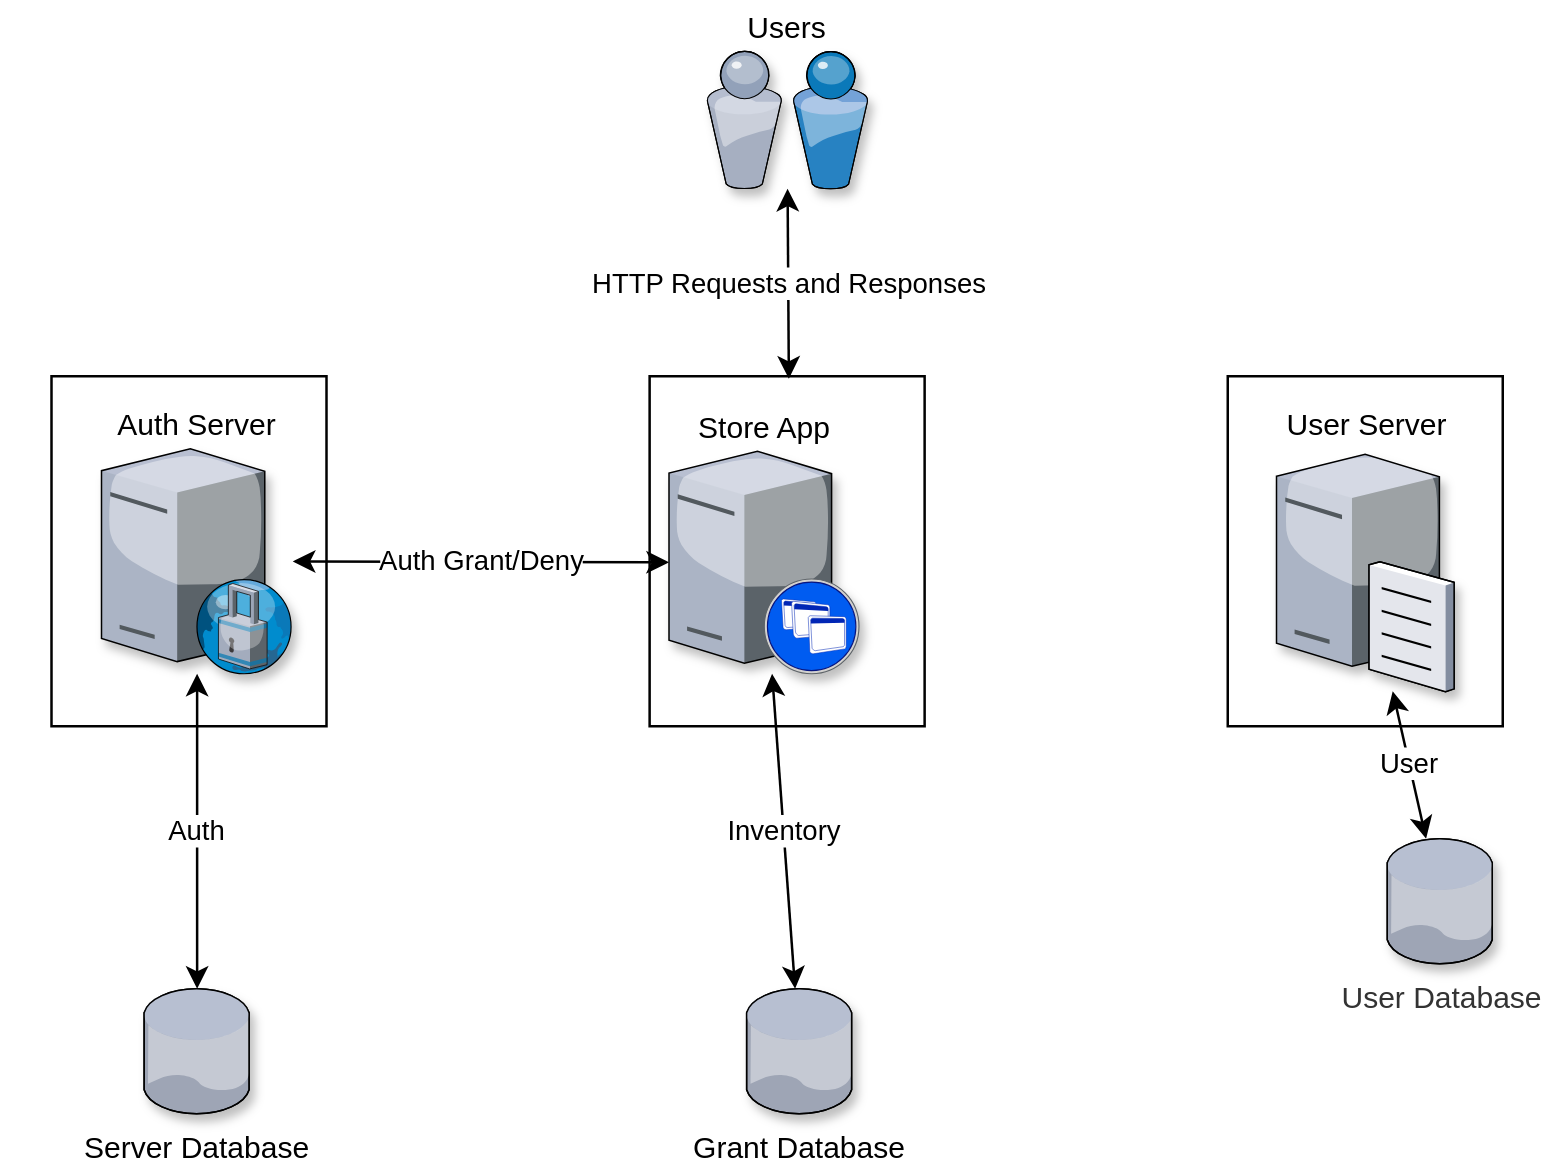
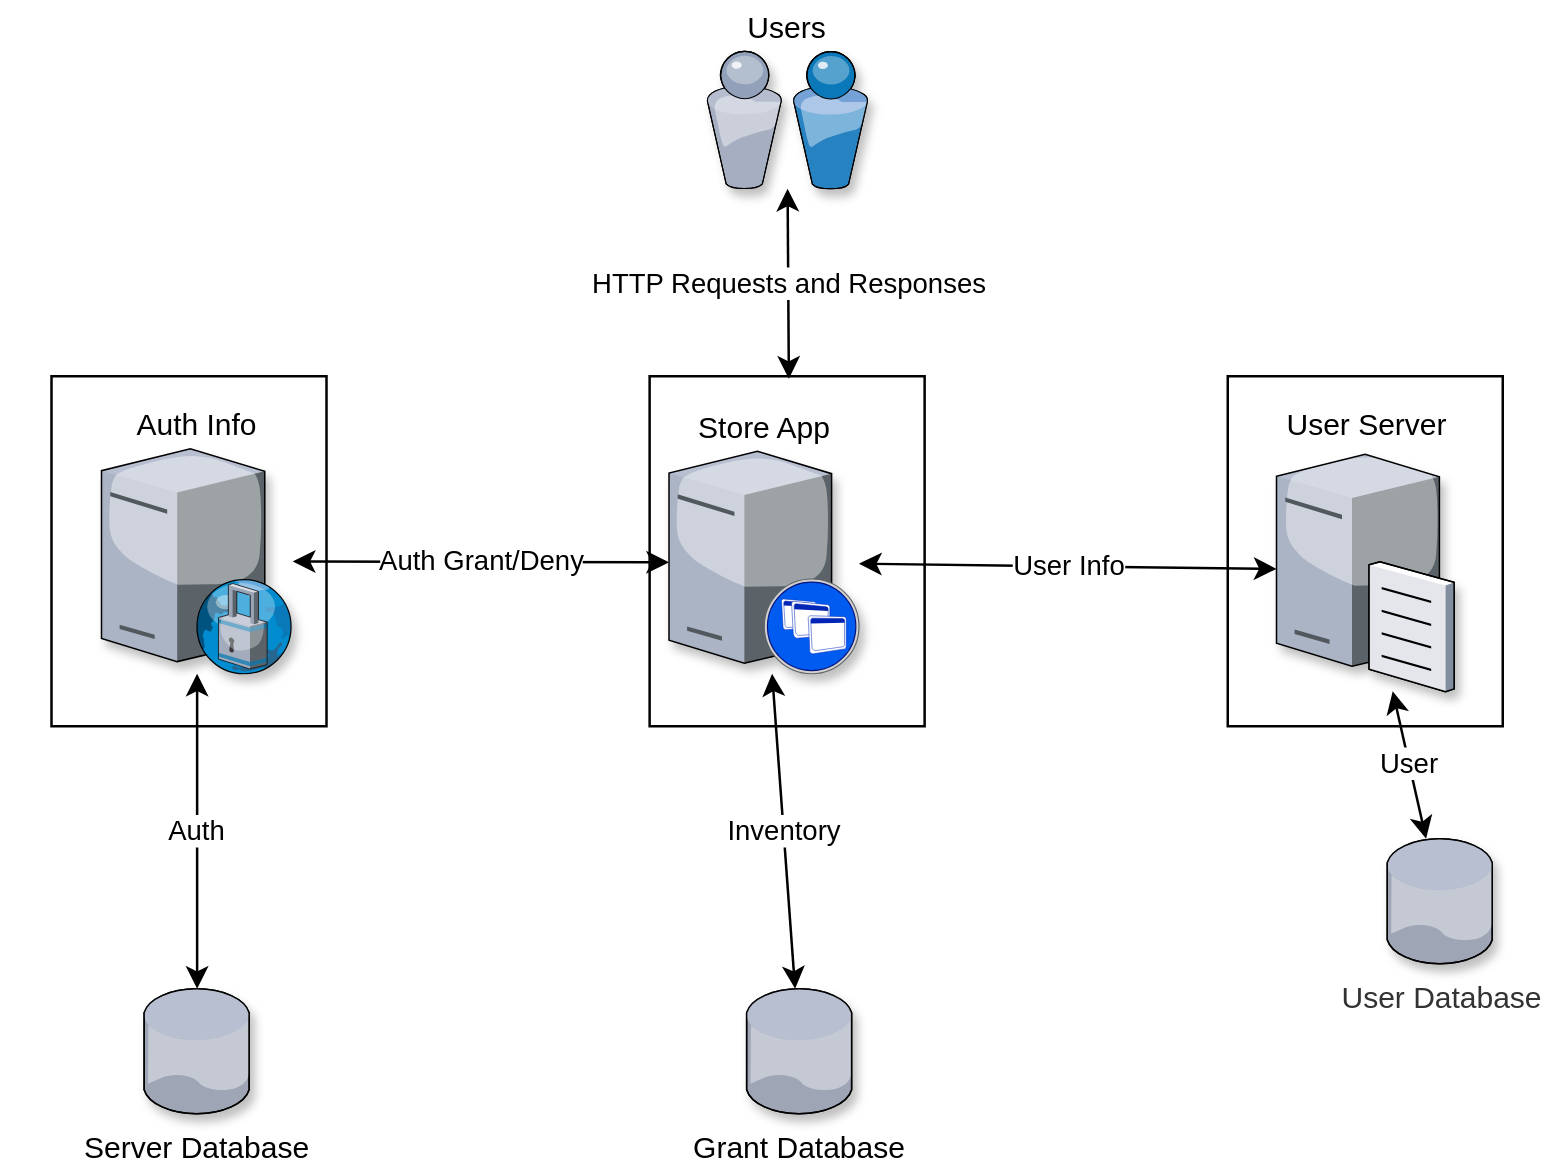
- <mxCell id="12" value="Auth Server" style="verticalLabelPosition=top;aspect=fixed;html=1;verticalAlign=bottom;strokeColor=none;align=center;outlineConnect=0;shape=mxgraph.citrix.proxy_server;fillColor=#ffffff;shadow=1;labelPosition=center;" parent="1" vertex="1"><mxGeometry x="40" y="179" width="76.5" height="90" as="geometry" /></mxCell>
+ <mxCell id="12" value="Auth Info" style="verticalLabelPosition=top;aspect=fixed;html=1;verticalAlign=bottom;strokeColor=none;align=center;outlineConnect=0;shape=mxgraph.citrix.proxy_server;fillColor=#ffffff;shadow=1;labelPosition=center;" parent="1" vertex="1"><mxGeometry x="40" y="179" width="76.5" height="90" as="geometry" /></mxCell>
+ <mxCell id="16" value="User Info" style="rounded=0;orthogonalLoop=1;jettySize=auto;html=1;startArrow=classic;startFill=1;" parent="1" source="17" target="14" edge="1"><mxGeometry relative="1" as="geometry" /></mxCell>
